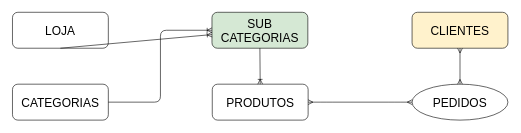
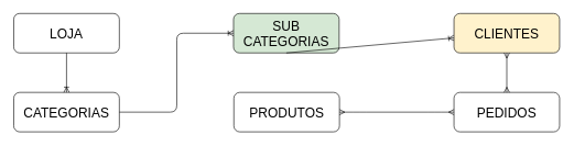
- <mxCell id="7" value="" style="fontSize=12;html=1;endArrow=ERoneToMany;exitX=0.5;exitY=1;exitDx=0;exitDy=0;" edge="1" parent="1" source="2" target="4"><mxGeometry width="100" height="100" relative="1" as="geometry"><mxPoint x="200" y="120" as="sourcePoint" /><mxPoint x="300" as="targetPoint" y="20" /></mxGeometry></mxCell>
+ <mxCell id="7" value="" style="fontSize=12;html=1;endArrow=ERoneToMany;exitX=0.5;exitY=1;exitDx=0;exitDy=0;entryX=0.5;entryY=0;entryDx=0;entryDy=0;" edge="1" parent="1" source="2" target="3"><mxGeometry width="100" height="100" relative="1" as="geometry"><mxPoint x="200" y="120" as="sourcePoint" /><mxPoint x="300" as="targetPoint" y="20" /></mxGeometry></mxCell>
- <mxCell id="9" value="" style="fontSize=12;html=1;endArrow=ERoneToMany;exitX=0.5;exitY=1;exitDx=0;exitDy=0;entryX=0.5;entryY=0;entryDx=0;entryDy=0;" edge="1" parent="1" source="4" target="6"><mxGeometry width="100" height="100" relative="1" as="geometry"><mxPoint x="180" y="220" as="sourcePoint" /><mxPoint x="290" y="220" as="targetPoint" /></mxGeometry></mxCell>
+ <mxCell id="9" value="" style="fontSize=12;html=1;endArrow=ERoneToMany;exitX=0.5;exitY=1;exitDx=0;exitDy=0;" edge="1" parent="1" source="4" target="10"><mxGeometry width="100" height="100" relative="1" as="geometry"><mxPoint x="180" y="220" as="sourcePoint" /><mxPoint x="290" y="220" as="targetPoint" /></mxGeometry></mxCell>
- <mxCell id="5" value="PEDIDOS" style="ellipse;whiteSpace=wrap;html=1;fontSize=20;" vertex="1" parent="1"><mxGeometry x="687" y="140" width="160" height="60" as="geometry" /></mxCell>
+ <mxCell id="5" value="PEDIDOS" style="rounded=1;whiteSpace=wrap;html=1;fontSize=20;" vertex="1" parent="1"><mxGeometry x="687" y="140" width="160" height="60" as="geometry" /></mxCell>
